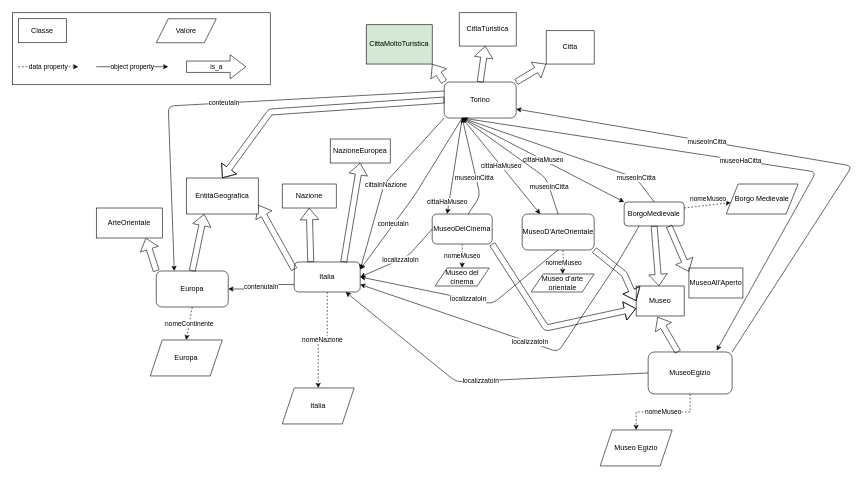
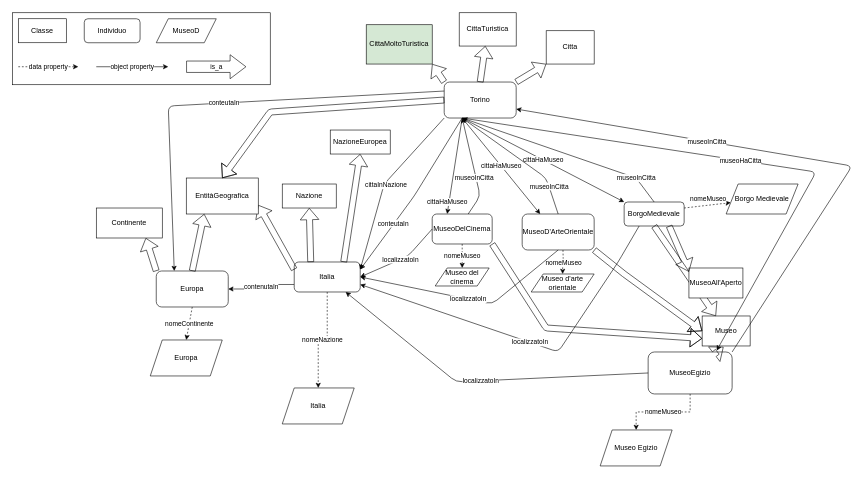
+ <mxCell id="4" value="Individuo" style="rounded=1;whiteSpace=wrap;html=1;" vertex="1" parent="1"><mxGeometry x="140" y="30.5" width="93" height="40" as="geometry" /></mxCell>
- <mxCell id="5" value="Valore" style="shape=parallelogram;perimeter=parallelogramPerimeter;whiteSpace=wrap;html=1;fixedSize=1;" vertex="1" parent="1"><mxGeometry x="260" y="30.5" width="100" height="40" as="geometry" /></mxCell>
+ <mxCell id="5" value="MuseoD" style="shape=parallelogram;perimeter=parallelogramPerimeter;whiteSpace=wrap;html=1;fixedSize=1;" vertex="1" parent="1"><mxGeometry x="260" y="30.5" width="100" height="40" as="geometry" /></mxCell>
- <mxCell id="39" value="NazioneEuropea" style="rounded=0;whiteSpace=wrap;html=1;" vertex="1" parent="1"><mxGeometry x="550" y="231" width="100" height="40" as="geometry" /></mxCell>
+ <mxCell id="39" value="NazioneEuropea" style="rounded=0;whiteSpace=wrap;html=1;" vertex="1" parent="1"><mxGeometry x="550" y="216" width="100" height="40" as="geometry" /></mxCell>
- <mxCell id="29" value="ArteOrientale" style="rounded=0;whiteSpace=wrap;html=1;" vertex="1" parent="1"><mxGeometry x="160" y="346" width="110" height="50" as="geometry" /></mxCell>
+ <mxCell id="29" value="Continente" style="rounded=0;whiteSpace=wrap;html=1;" vertex="1" parent="1"><mxGeometry x="160" y="346" width="110" height="50" as="geometry" /></mxCell>
- <mxCell id="12" value="Museo" style="rounded=0;whiteSpace=wrap;html=1;" vertex="1" parent="1"><mxGeometry x="1060" y="476" width="80" height="50" as="geometry" /></mxCell>
+ <mxCell id="12" value="Museo" style="rounded=0;whiteSpace=wrap;html=1;" vertex="1" parent="1"><mxGeometry x="1170" y="526" width="80" height="50" as="geometry" /></mxCell>
